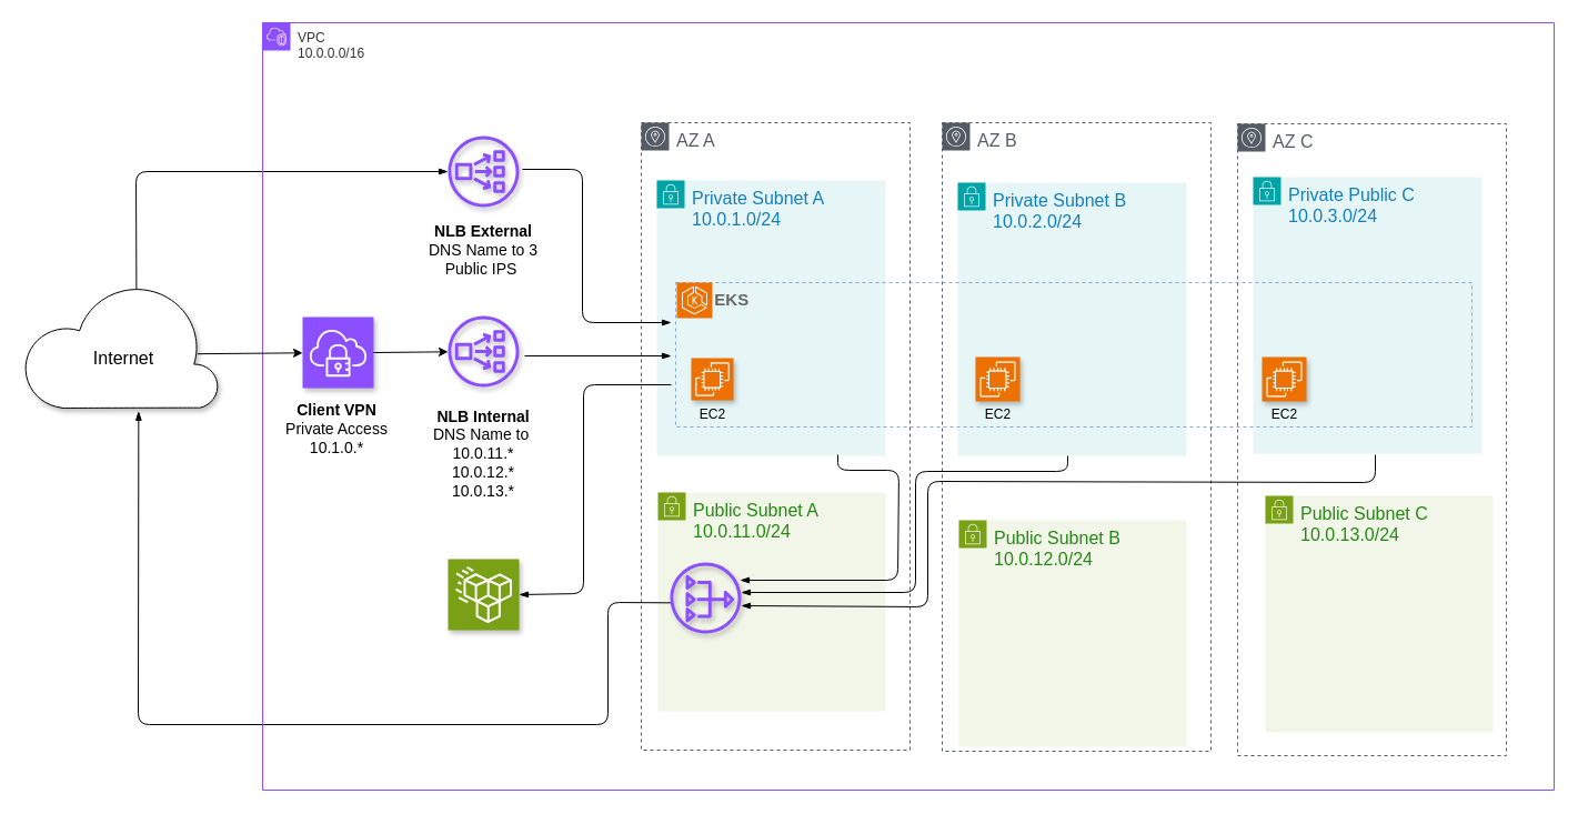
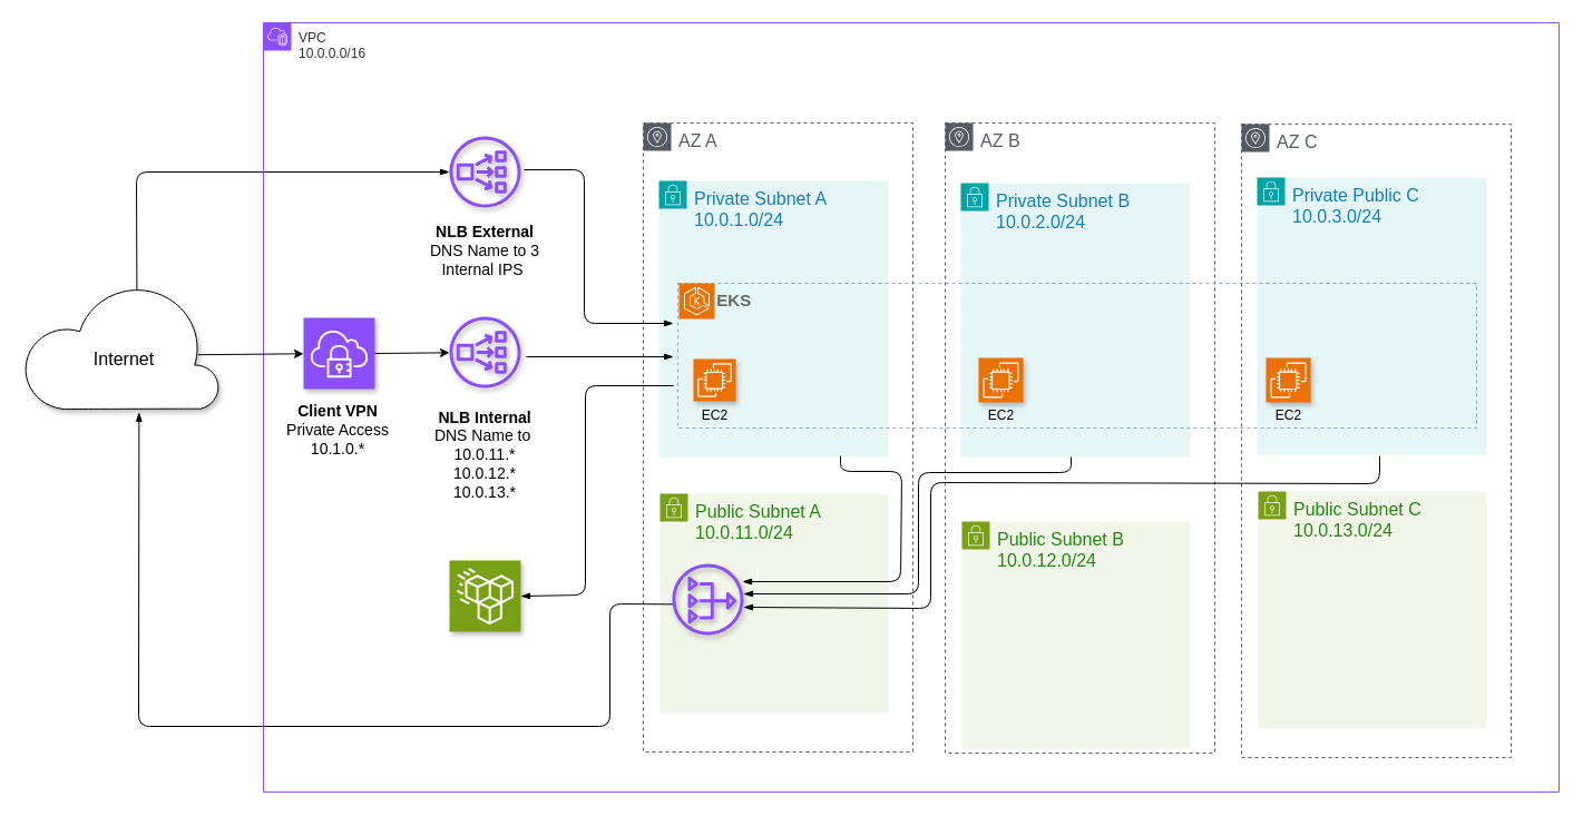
- <mxCell id="13" value="&lt;b&gt;NLB External&lt;/b&gt;&lt;div style=&quot;font-size: 14px;&quot;&gt;DNS Name to 3 Public IPS&amp;nbsp;&lt;/div&gt;" style="text;html=1;align=center;verticalAlign=middle;whiteSpace=wrap;rounded=0;fontSize=14;" parent="11" vertex="1"><mxGeometry y="75.27" width="104" height="54.73" as="geometry" /></mxCell>
+ <mxCell id="13" value="&lt;b&gt;NLB External&lt;/b&gt;&lt;div style=&quot;font-size: 14px;&quot;&gt;DNS Name to 3 Internal IPS&amp;nbsp;&lt;/div&gt;" style="text;html=1;align=center;verticalAlign=middle;whiteSpace=wrap;rounded=0;fontSize=14;" parent="11" vertex="1"><mxGeometry y="75.27" width="104" height="54.73" as="geometry" /></mxCell>
- <mxCell id="9" value="Public Subnet C&lt;div style=&quot;font-size: 16px;&quot;&gt;10.0.13.0/24&lt;/div&gt;" style="points=[[0,0],[0.25,0],[0.5,0],[0.75,0],[1,0],[1,0.25],[1,0.5],[1,0.75],[1,1],[0.75,1],[0.5,1],[0.25,1],[0,1],[0,0.75],[0,0.5],[0,0.25]];outlineConnect=0;gradientColor=none;html=1;whiteSpace=wrap;fontSize=16;fontStyle=0;container=1;pointerEvents=0;collapsible=0;recursiveResize=0;shape=mxgraph.aws4.group;grIcon=mxgraph.aws4.group_security_group;grStroke=0;strokeColor=#7AA116;fillColor=#F2F6E8;verticalAlign=top;align=left;spacingLeft=30;fontColor=#248814;dashed=0;rounded=0;" parent="1" vertex="1"><mxGeometry x="1139" y="446" width="205" height="213" as="geometry" /></mxCell>
+ <mxCell id="9" value="Public Subnet C&lt;div style=&quot;font-size: 16px;&quot;&gt;10.0.13.0/24&lt;/div&gt;" style="points=[[0,0],[0.25,0],[0.5,0],[0.75,0],[1,0],[1,0.25],[1,0.5],[1,0.75],[1,1],[0.75,1],[0.5,1],[0.25,1],[0,1],[0,0.75],[0,0.5],[0,0.25]];outlineConnect=0;gradientColor=none;html=1;whiteSpace=wrap;fontSize=16;fontStyle=0;container=1;pointerEvents=0;collapsible=0;recursiveResize=0;shape=mxgraph.aws4.group;grIcon=mxgraph.aws4.group_security_group;grStroke=0;strokeColor=#7AA116;fillColor=#F2F6E8;verticalAlign=top;align=left;spacingLeft=30;fontColor=#248814;dashed=0;rounded=0;" parent="1" vertex="1"><mxGeometry x="1129" y="441" width="205" height="213" as="geometry" /></mxCell>
